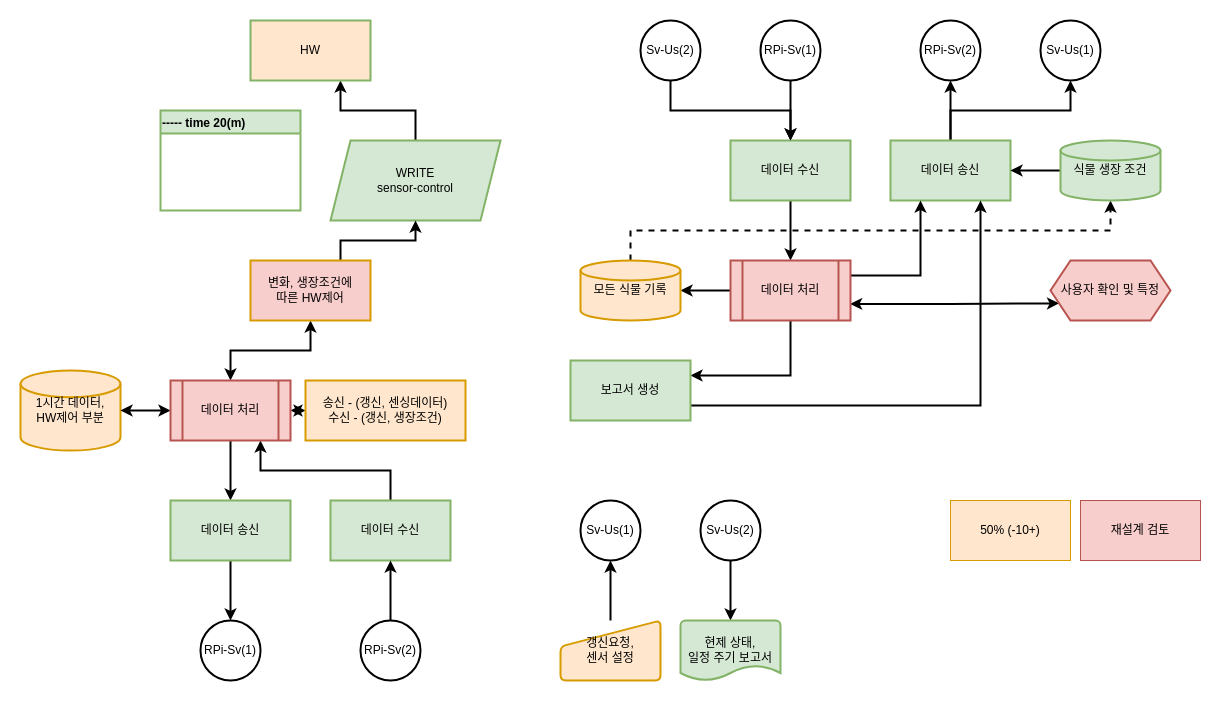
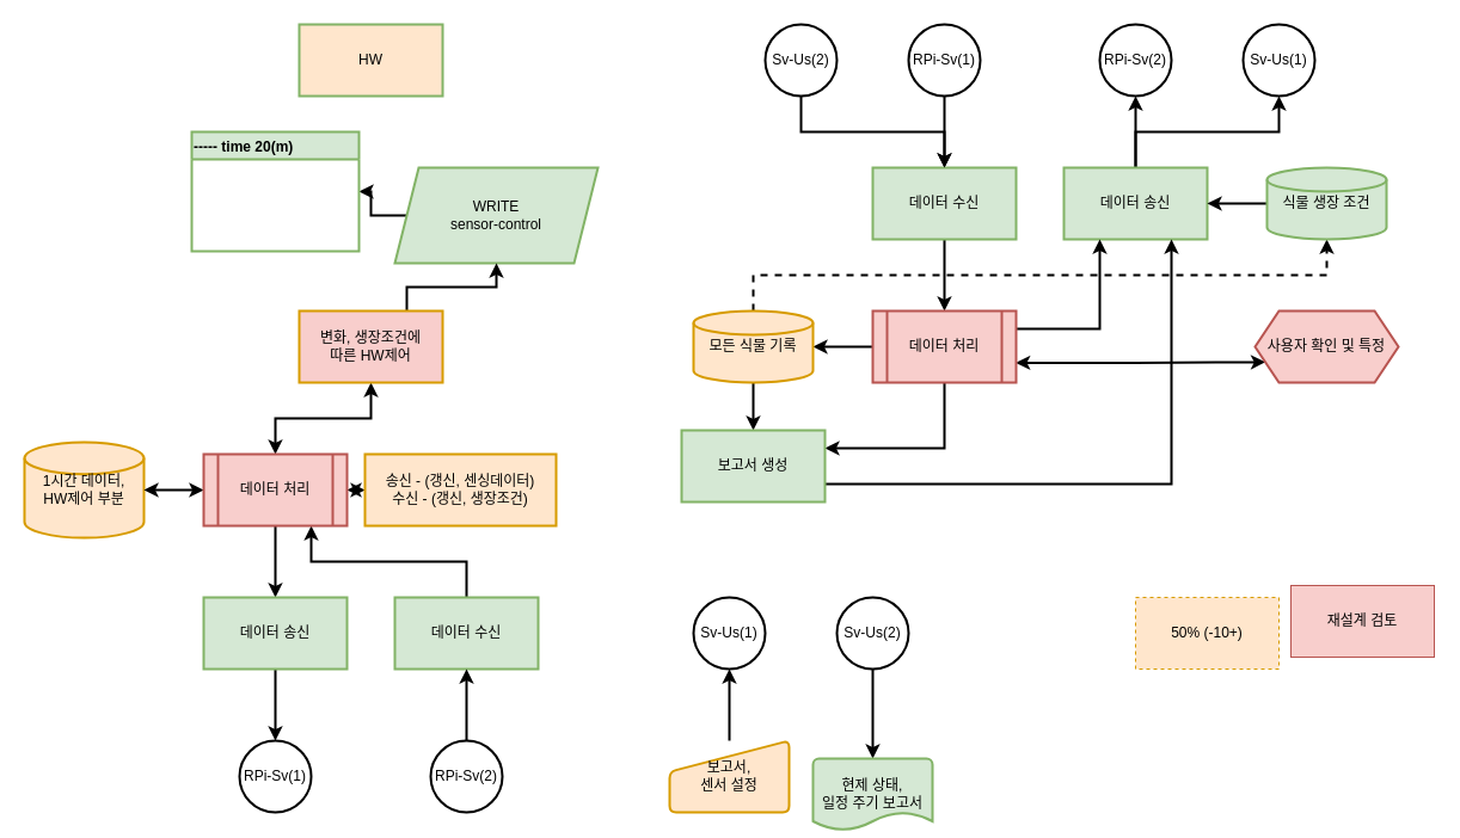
- <mxCell id="2" style="edgeStyle=orthogonalEdgeStyle;rounded=0;jumpStyle=none;orthogonalLoop=1;jettySize=auto;html=1;entryX=0.75;entryY=1;entryDx=0;entryDy=0;startArrow=none;startFill=0;endArrow=classic;endFill=1;startSize=6;endSize=6;strokeColor=#000000;strokeWidth=2;" parent="1" source="3" target="4" edge="1"><mxGeometry relative="1" as="geometry" /></mxCell>
+ <mxCell id="2" style="edgeStyle=orthogonalEdgeStyle;rounded=0;jumpStyle=none;orthogonalLoop=1;jettySize=auto;html=1;startArrow=none;startFill=0;endArrow=classic;endFill=1;startSize=6;endSize=6;strokeColor=#000000;strokeWidth=2;" parent="1" source="3" target="15" edge="1"><mxGeometry relative="1" as="geometry" /></mxCell>
+ <mxCell id="35" style="edgeStyle=orthogonalEdgeStyle;rounded=0;jumpStyle=none;orthogonalLoop=1;jettySize=auto;html=1;exitX=0.5;exitY=1;exitDx=0;exitDy=0;exitPerimeter=0;entryX=0.5;entryY=0;entryDx=0;entryDy=0;startArrow=none;startFill=0;endArrow=classic;endFill=1;startSize=6;endSize=6;strokeColor=#000000;strokeWidth=2;" parent="1" source="37" target="39" edge="1"><mxGeometry relative="1" as="geometry" /></mxCell>
- <mxCell id="53" value="50% (-10+)" style="rounded=0;whiteSpace=wrap;html=1;fillColor=#ffe6cc;strokeColor=#d79b00;" vertex="1" parent="1"><mxGeometry x="950" y="500" width="120" height="60" as="geometry" /></mxCell>
+ <mxCell id="53" value="50% (-10+)" style="rounded=0;whiteSpace=wrap;html=1;fillColor=#ffe6cc;strokeColor=#d79b00;dashed=1;" vertex="1" parent="1"><mxGeometry x="950" y="500" width="120" height="60" as="geometry" /></mxCell>
- <mxCell id="52" value="재설계 검토" style="rounded=0;whiteSpace=wrap;html=1;fillColor=#f8cecc;strokeColor=#b85450;" vertex="1" parent="1"><mxGeometry x="1080" y="500" width="120" height="60" as="geometry" /></mxCell>
+ <mxCell id="52" value="재설계 검토" style="rounded=0;whiteSpace=wrap;html=1;fillColor=#f8cecc;strokeColor=#b85450;" vertex="1" parent="1"><mxGeometry x="1080" y="490" width="120" height="60" as="geometry" /></mxCell>
- <mxCell id="50" value="갱신요청,&lt;br&gt;센서 설정" style="html=1;strokeWidth=2;shape=manualInput;whiteSpace=wrap;rounded=1;size=26;arcSize=11;align=center;verticalAlign=middle;fillColor=#ffe6cc;strokeColor=#d79b00;" parent="1" vertex="1"><mxGeometry x="560" y="620" width="100" height="60" as="geometry" /></mxCell>
+ <mxCell id="50" value="보고서,&lt;br&gt;센서 설정" style="html=1;strokeWidth=2;shape=manualInput;whiteSpace=wrap;rounded=1;size=26;arcSize=11;align=center;verticalAlign=middle;fillColor=#ffe6cc;strokeColor=#d79b00;" parent="1" vertex="1"><mxGeometry x="560" y="620" width="100" height="60" as="geometry" /></mxCell>
- <mxCell id="51" value="현제 상태,&lt;br&gt;일정 주기 보고서" style="strokeWidth=2;html=1;shape=mxgraph.flowchart.document2;whiteSpace=wrap;size=0.25;align=center;verticalAlign=middle;fillColor=#d5e8d4;strokeColor=#82b366;" parent="1" vertex="1"><mxGeometry x="680" y="620" width="100" height="60" as="geometry" /></mxCell>
+ <mxCell id="51" value="현제 상태,&lt;br&gt;일정 주기 보고서" style="strokeWidth=2;html=1;shape=mxgraph.flowchart.document2;whiteSpace=wrap;size=0.25;align=center;verticalAlign=middle;fillColor=#d5e8d4;strokeColor=#82b366;" parent="1" vertex="1"><mxGeometry x="680" y="635" width="100" height="60" as="geometry" /></mxCell>
